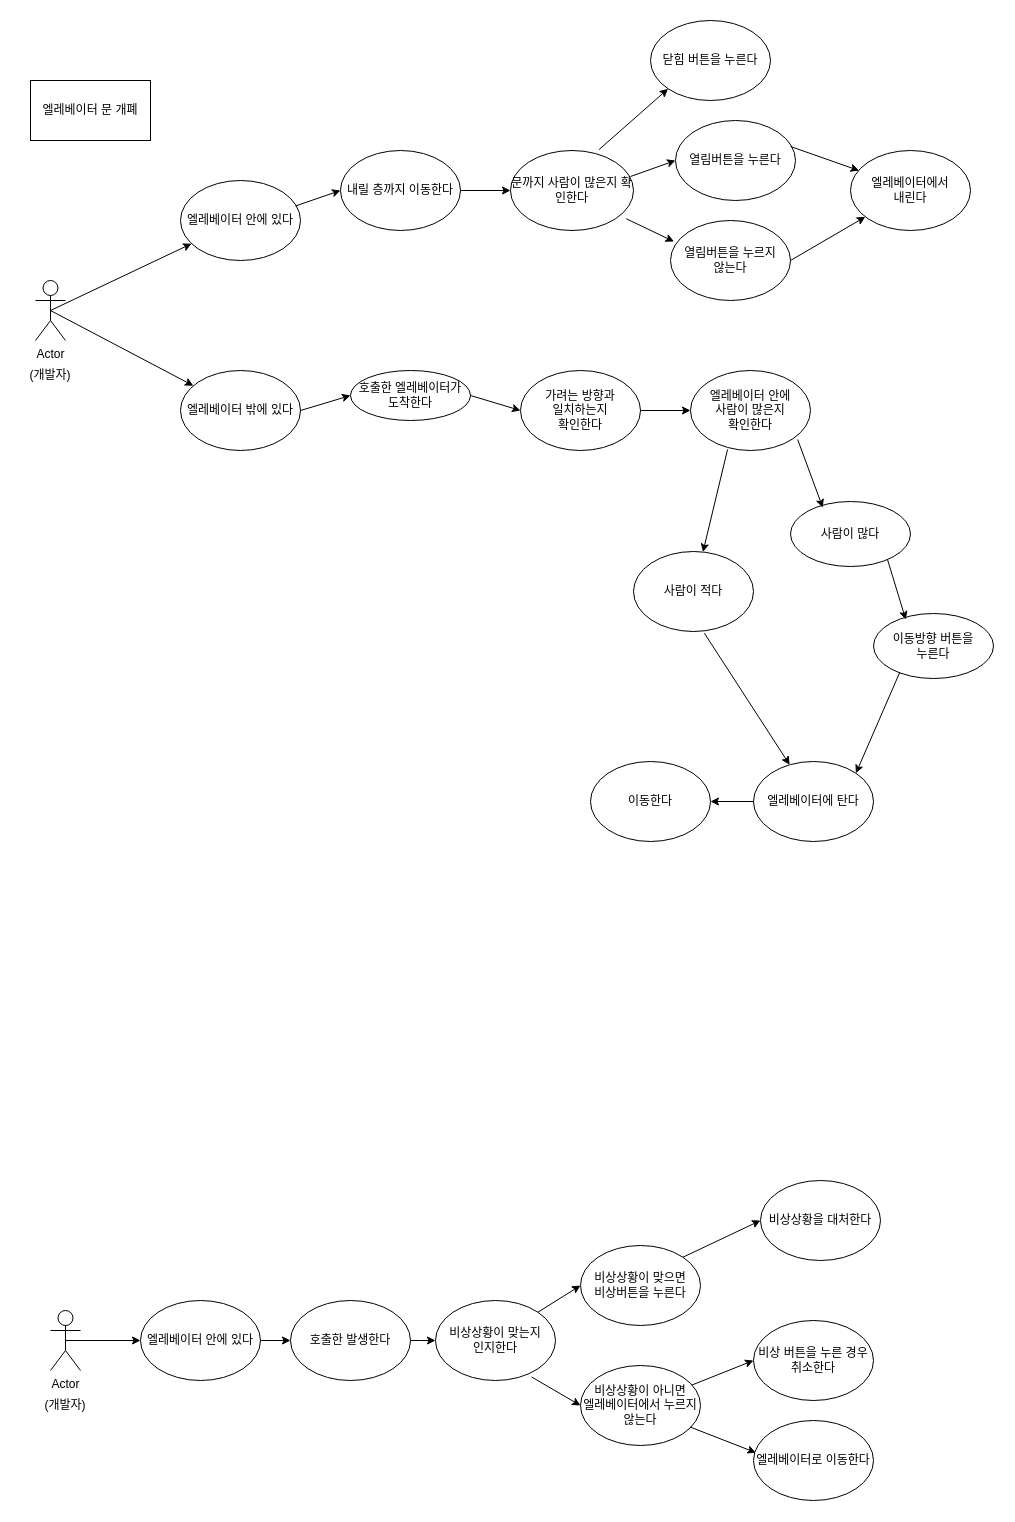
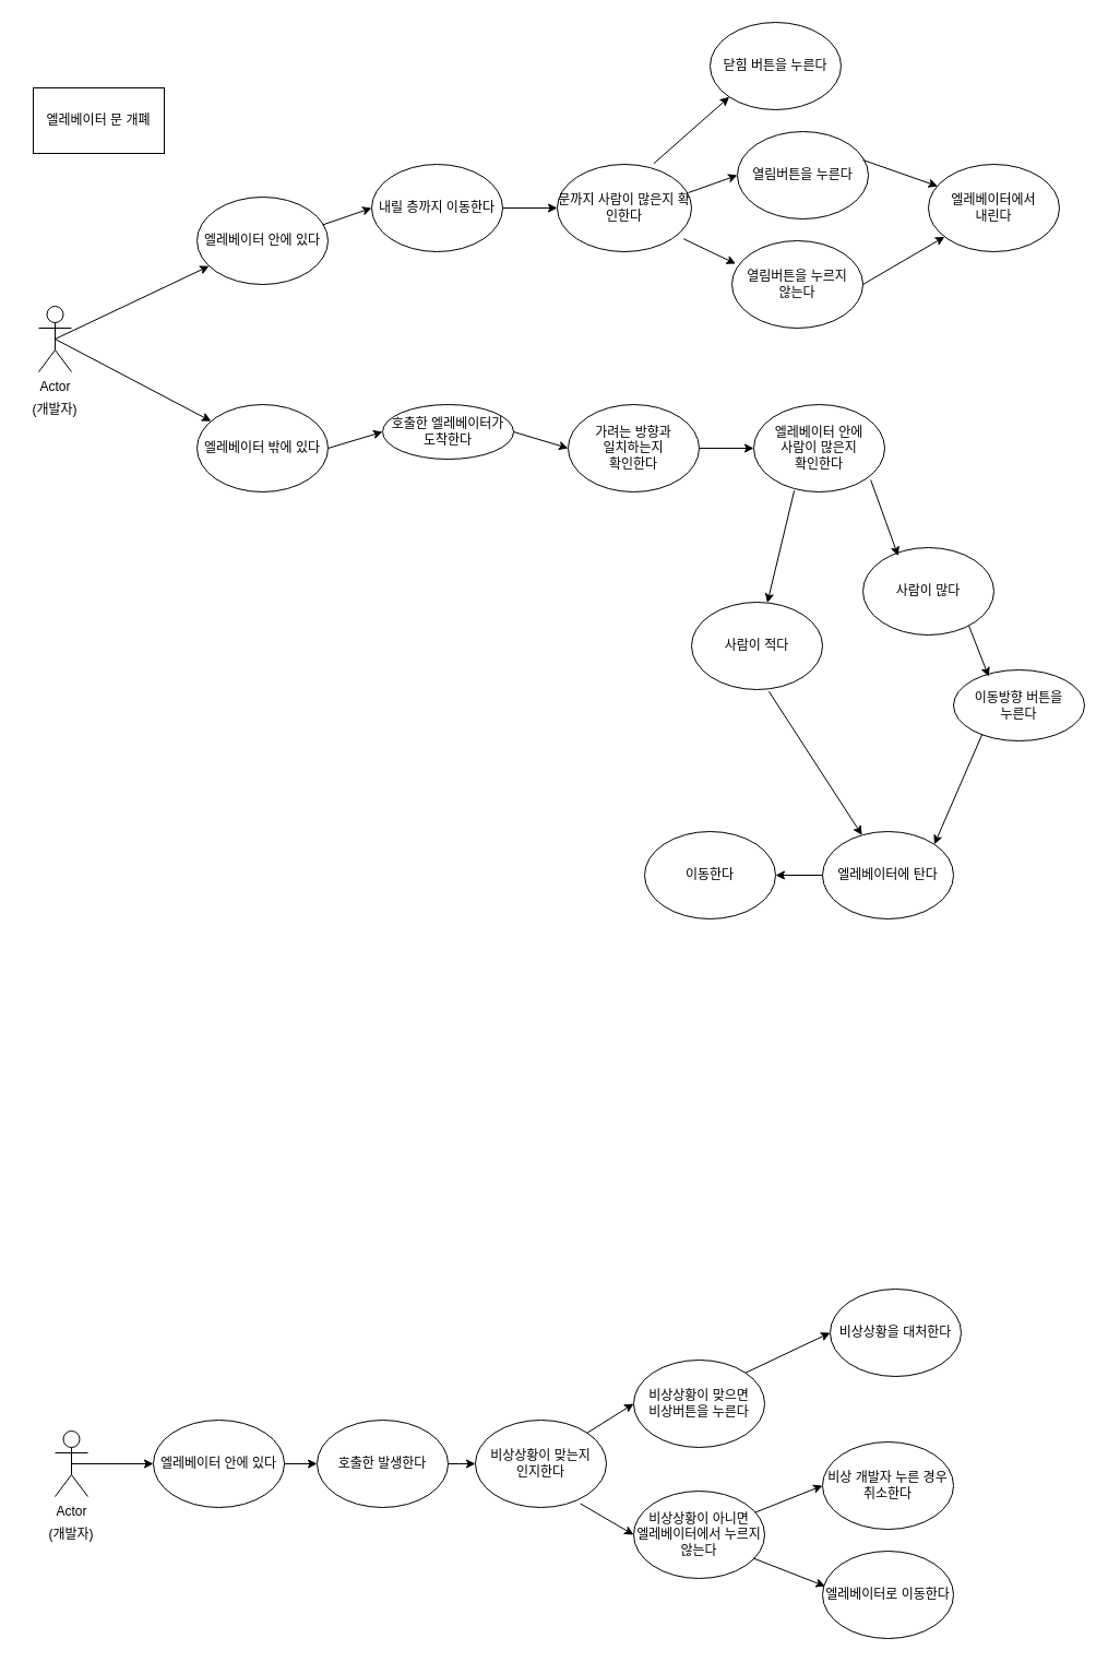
- <mxCell id="29" value="사람이 많다" style="ellipse;whiteSpace=wrap;html=1;" vertex="1" parent="1"><mxGeometry x="790" y="501" width="120" height="65" as="geometry" /></mxCell>
+ <mxCell id="29" value="사람이 많다" style="ellipse;whiteSpace=wrap;html=1;" vertex="1" parent="1"><mxGeometry x="790" y="501" width="120" height="80" as="geometry" /></mxCell>
- <mxCell id="55" value="비상 버튼을 누른 경우&lt;br&gt;취소한다" style="ellipse;whiteSpace=wrap;html=1;" vertex="1" parent="1"><mxGeometry x="753" y="1320" width="120" height="80" as="geometry" /></mxCell>
+ <mxCell id="55" value="비상 개발자 누른 경우&lt;br&gt;취소한다" style="ellipse;whiteSpace=wrap;html=1;" vertex="1" parent="1"><mxGeometry x="753" y="1320" width="120" height="80" as="geometry" /></mxCell>
